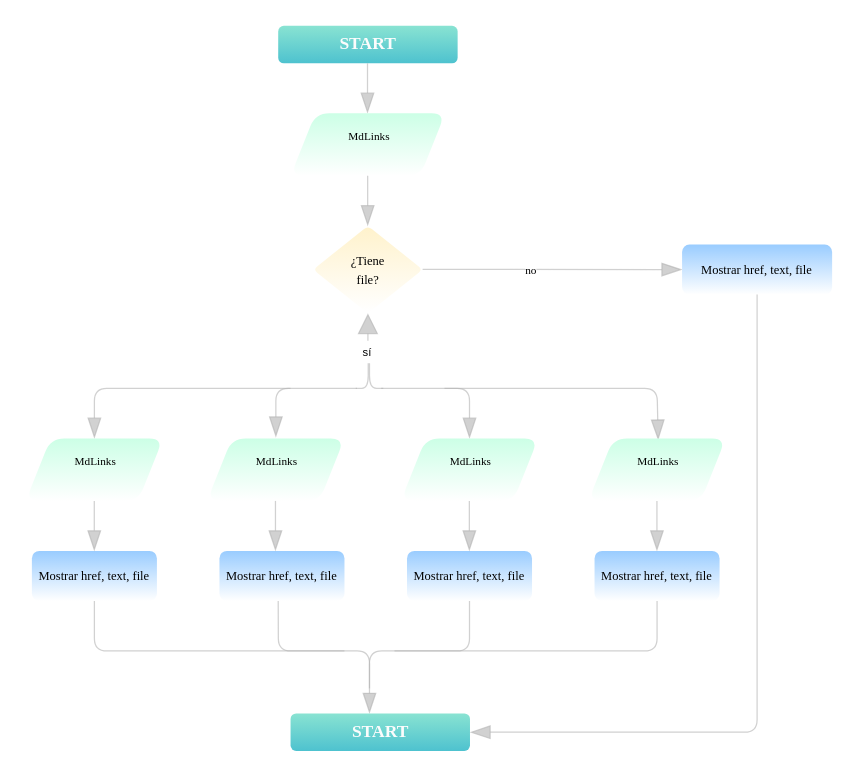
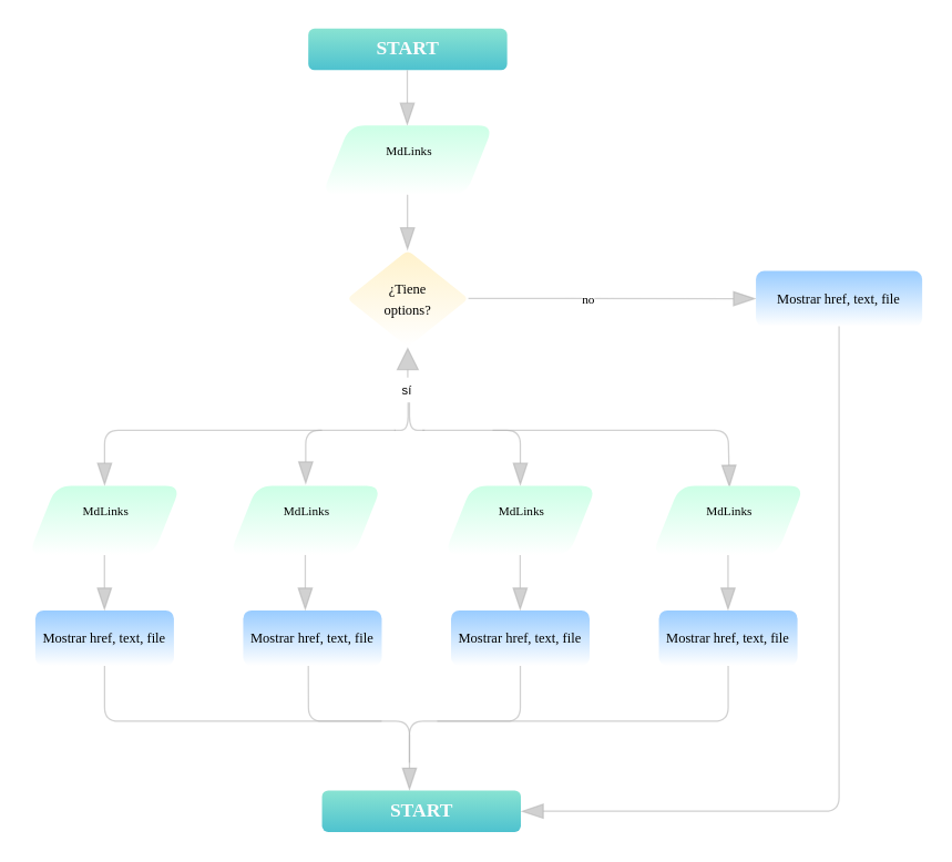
- <mxCell id="5" value="&lt;font face=&quot;Poppins&quot; data-font-src=&quot;https://fonts.googleapis.com/css?family=Poppins&quot; style=&quot;font-size: 10px&quot;&gt;&lt;font&gt;¿Tiene&lt;br&gt;&lt;/font&gt;&lt;font&gt;file?&lt;/font&gt;&lt;/font&gt;" style="rhombus;whiteSpace=wrap;html=1;rounded=1;shadow=0;glass=0;sketch=0;hachureGap=4;pointerEvents=0;strokeColor=none;fillColor=default;gradientDirection=north;arcSize=8;gradientColor=#FFF2CC;" vertex="1" parent="1"><mxGeometry x="250" y="180" width="87.5" height="70" as="geometry" /></mxCell>
+ <mxCell id="5" value="&lt;font face=&quot;Poppins&quot; data-font-src=&quot;https://fonts.googleapis.com/css?family=Poppins&quot; style=&quot;font-size: 10px&quot;&gt;&lt;font&gt;¿Tiene&lt;br&gt;&lt;/font&gt;&lt;font&gt;options?&lt;/font&gt;&lt;/font&gt;" style="rhombus;whiteSpace=wrap;html=1;rounded=1;shadow=0;glass=0;sketch=0;hachureGap=4;pointerEvents=0;strokeColor=none;fillColor=default;gradientDirection=north;arcSize=8;gradientColor=#FFF2CC;" vertex="1" parent="1"><mxGeometry x="250" y="180" width="87.5" height="70" as="geometry" /></mxCell>
